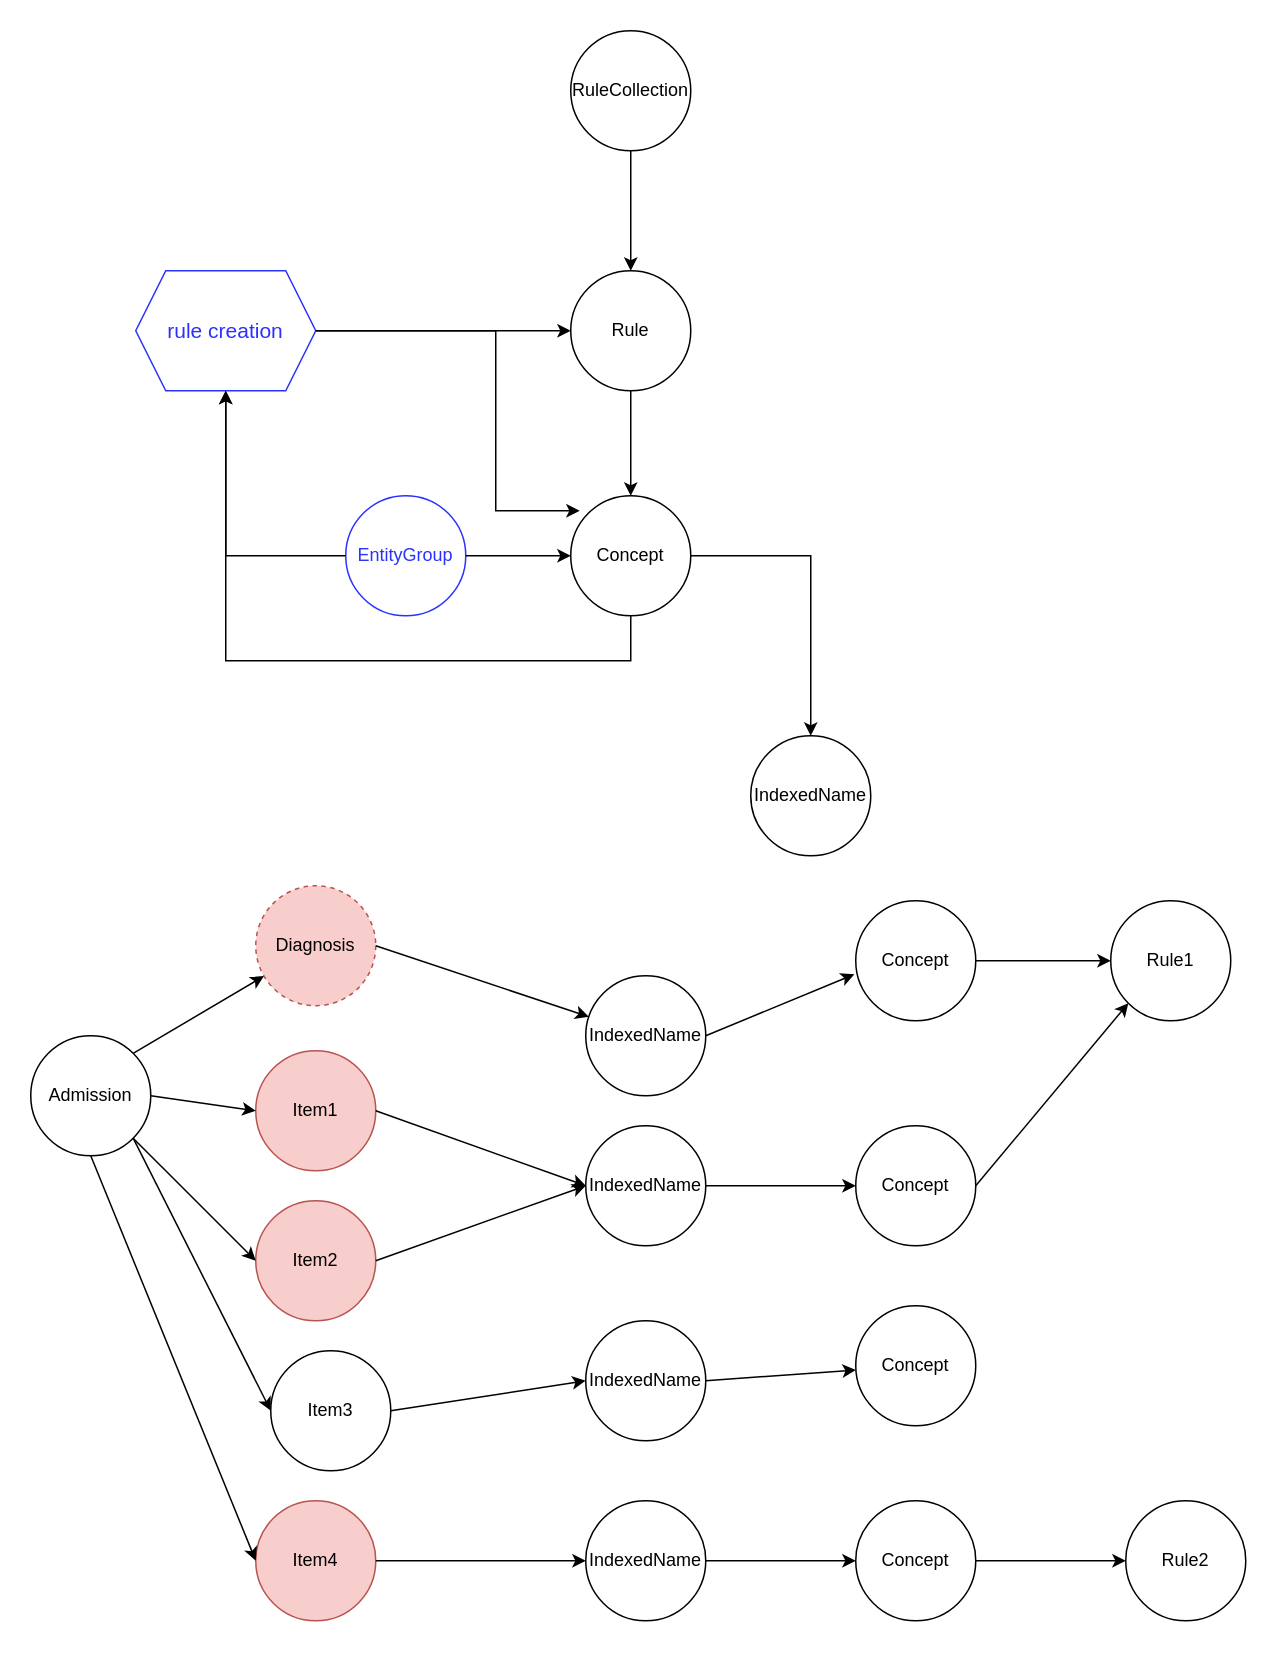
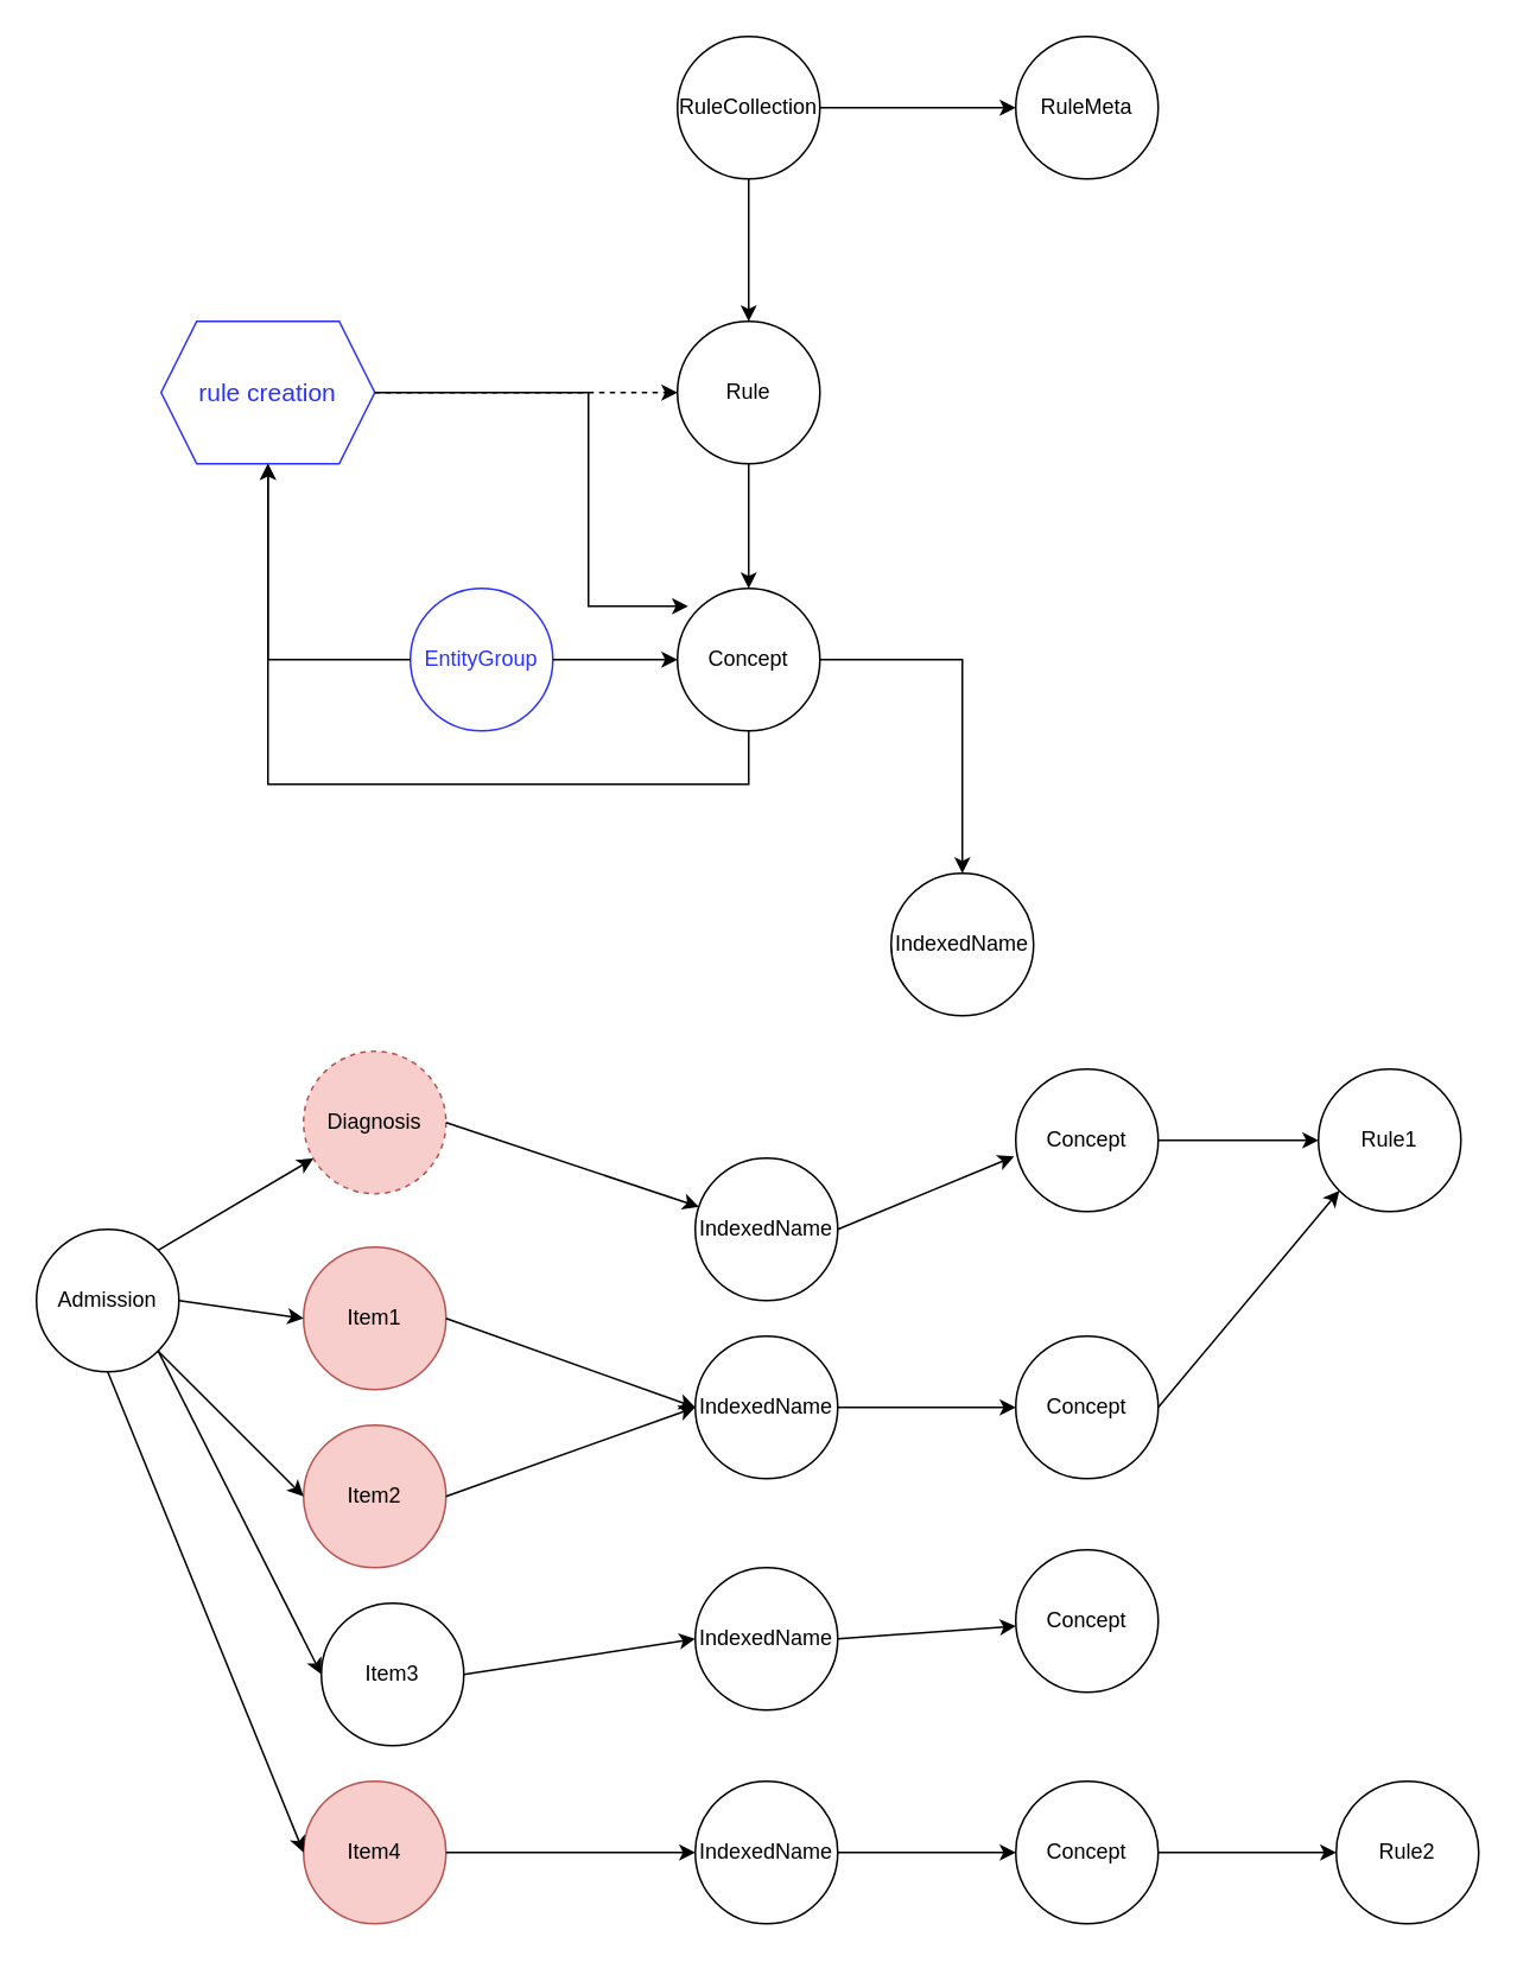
+ <mxCell id="10" value="" style="endArrow=classic;html=1;rounded=0;entryX=0;entryY=0.5;entryDx=0;entryDy=0;exitX=1;exitY=0.5;exitDx=0;exitDy=0;" parent="1" source="4" target="5" edge="1"><mxGeometry width="50" height="50" relative="1" as="geometry"><mxPoint x="530" y="370" as="sourcePoint" /><mxPoint x="580" y="320" as="targetPoint" /></mxGeometry></mxCell>
+ <mxCell id="5" value="RuleMeta" style="ellipse;whiteSpace=wrap;html=1;aspect=fixed;" parent="1" vertex="1"><mxGeometry x="570" y="20" width="80" height="80" as="geometry" /></mxCell>
- <mxCell id="15" value="" style="endArrow=classic;html=1;rounded=0;fontSize=14;fontColor=#2B32FF;exitX=1;exitY=0.5;exitDx=0;exitDy=0;entryX=0;entryY=0.5;entryDx=0;entryDy=0;" parent="1" source="13" target="3" edge="1"><mxGeometry width="50" height="50" relative="1" as="geometry"><mxPoint x="530" y="350" as="sourcePoint" /><mxPoint x="580" y="300" as="targetPoint" /></mxGeometry></mxCell>
+ <mxCell id="15" value="" style="endArrow=classic;html=1;rounded=0;fontSize=14;fontColor=#2B32FF;exitX=1;exitY=0.5;exitDx=0;exitDy=0;entryX=0;entryY=0.5;entryDx=0;entryDy=0;dashed=1;" parent="1" source="13" target="3" edge="1"><mxGeometry width="50" height="50" relative="1" as="geometry"><mxPoint x="530" y="350" as="sourcePoint" /><mxPoint x="580" y="300" as="targetPoint" /></mxGeometry></mxCell>
